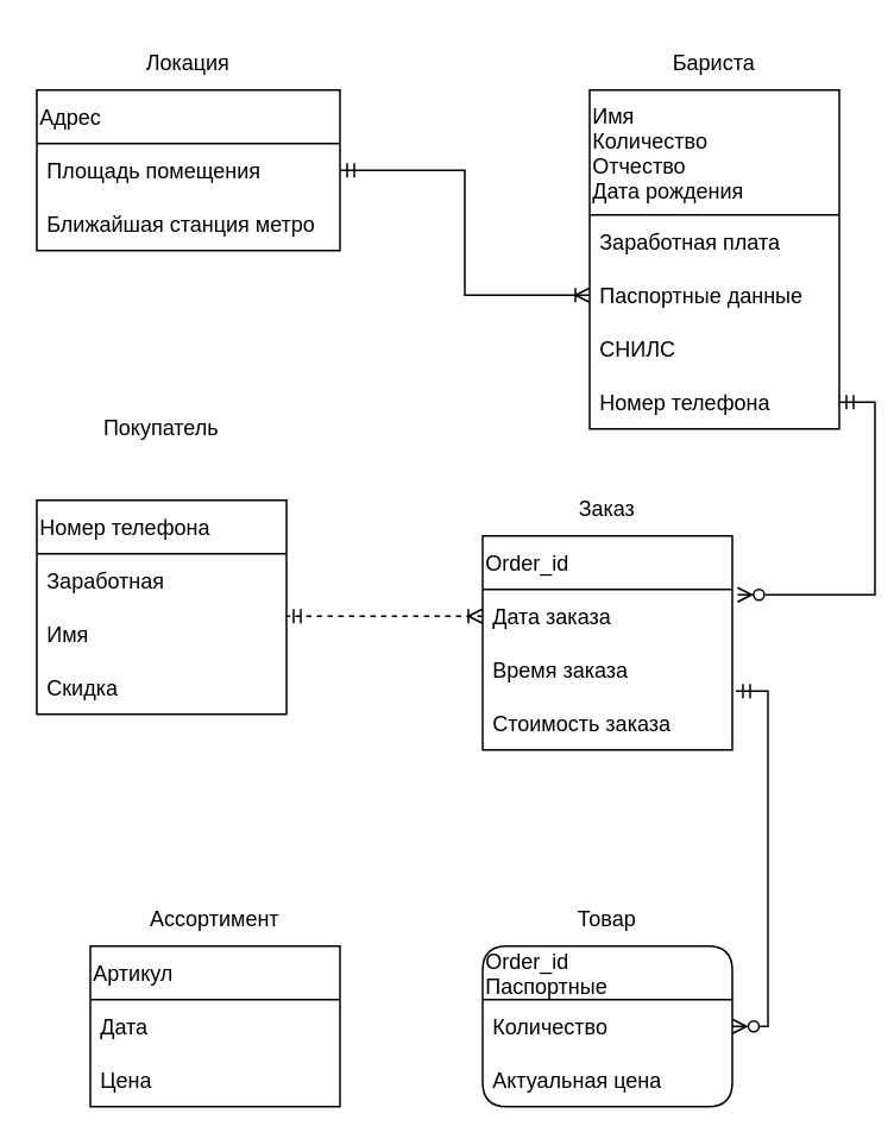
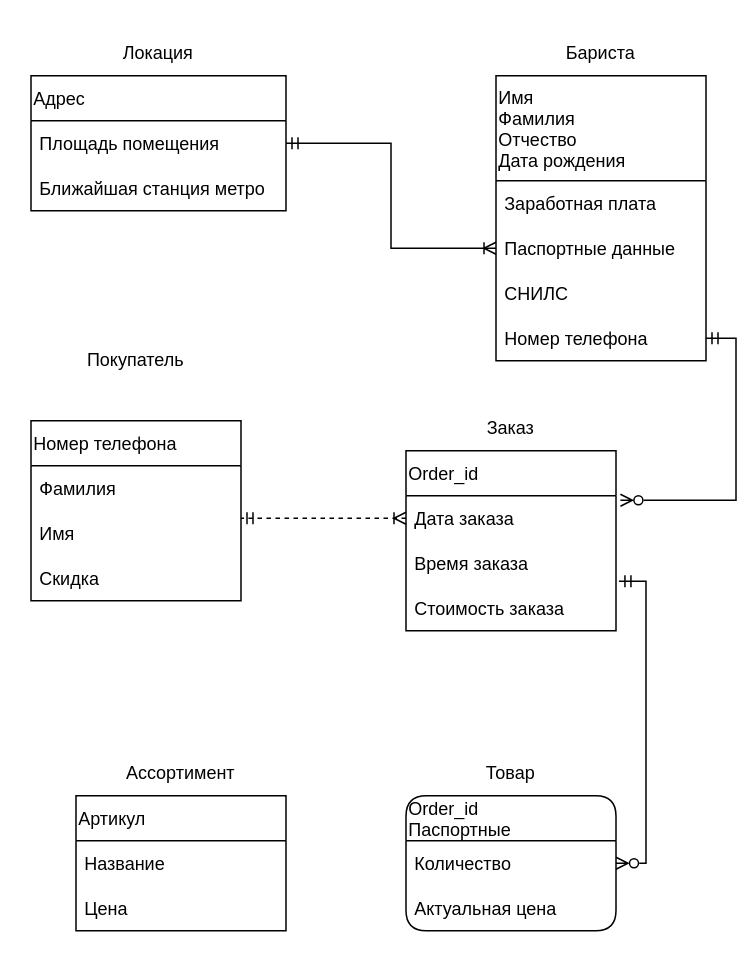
- <mxCell id="6" value="Имя&#10;Количество&#10;Отчество&#10;Дата рождения" style="swimlane;fontStyle=0;horizontal=1;startSize=70;horizontalStack=0;resizeParent=1;resizeParentMax=0;resizeLast=0;collapsible=1;marginBottom=0;rounded=0;shadow=0;glass=0;comic=0;sketch=0;align=left;verticalAlign=middle;swimlaneBody=1;swimlaneHead=1;resizeWidth=1;resizeHeight=1;enumerate=0;resizable=1;perimeter=rectanglePerimeter;autosize=0;fixedWidth=0;" parent="1" vertex="1"><mxGeometry x="330" y="50" width="140" height="190" as="geometry" /></mxCell>
+ <mxCell id="6" value="Имя&#10;Фамилия&#10;Отчество&#10;Дата рождения" style="swimlane;fontStyle=0;horizontal=1;startSize=70;horizontalStack=0;resizeParent=1;resizeParentMax=0;resizeLast=0;collapsible=1;marginBottom=0;rounded=0;shadow=0;glass=0;comic=0;sketch=0;align=left;verticalAlign=middle;swimlaneBody=1;swimlaneHead=1;resizeWidth=1;resizeHeight=1;enumerate=0;resizable=1;perimeter=rectanglePerimeter;autosize=0;fixedWidth=0;" parent="1" vertex="1"><mxGeometry x="330" y="50" width="140" height="190" as="geometry" /></mxCell>
- <mxCell id="15" value="Заработная" style="text;strokeColor=none;fillColor=none;align=left;verticalAlign=middle;spacingLeft=4;spacingRight=4;overflow=hidden;points=[[0,0.5],[1,0.5]];portConstraint=eastwest;rotatable=0;rounded=0;shadow=0;glass=0;comic=0;sketch=0;" parent="14" vertex="1"><mxGeometry y="30" width="140" height="30" as="geometry" /></mxCell>
+ <mxCell id="15" value="Фамилия" style="text;strokeColor=none;fillColor=none;align=left;verticalAlign=middle;spacingLeft=4;spacingRight=4;overflow=hidden;points=[[0,0.5],[1,0.5]];portConstraint=eastwest;rotatable=0;rounded=0;shadow=0;glass=0;comic=0;sketch=0;" parent="14" vertex="1"><mxGeometry y="30" width="140" height="30" as="geometry" /></mxCell>
- <mxCell id="30" value="Дата" style="text;strokeColor=none;fillColor=none;align=left;verticalAlign=middle;spacingLeft=4;spacingRight=4;overflow=hidden;points=[[0,0.5],[1,0.5]];portConstraint=eastwest;rotatable=0;rounded=1;" vertex="1" parent="29"><mxGeometry y="30" width="140" height="30" as="geometry" /></mxCell>
+ <mxCell id="30" value="Название" style="text;strokeColor=none;fillColor=none;align=left;verticalAlign=middle;spacingLeft=4;spacingRight=4;overflow=hidden;points=[[0,0.5],[1,0.5]];portConstraint=eastwest;rotatable=0;rounded=1;" vertex="1" parent="29"><mxGeometry y="30" width="140" height="30" as="geometry" /></mxCell>
